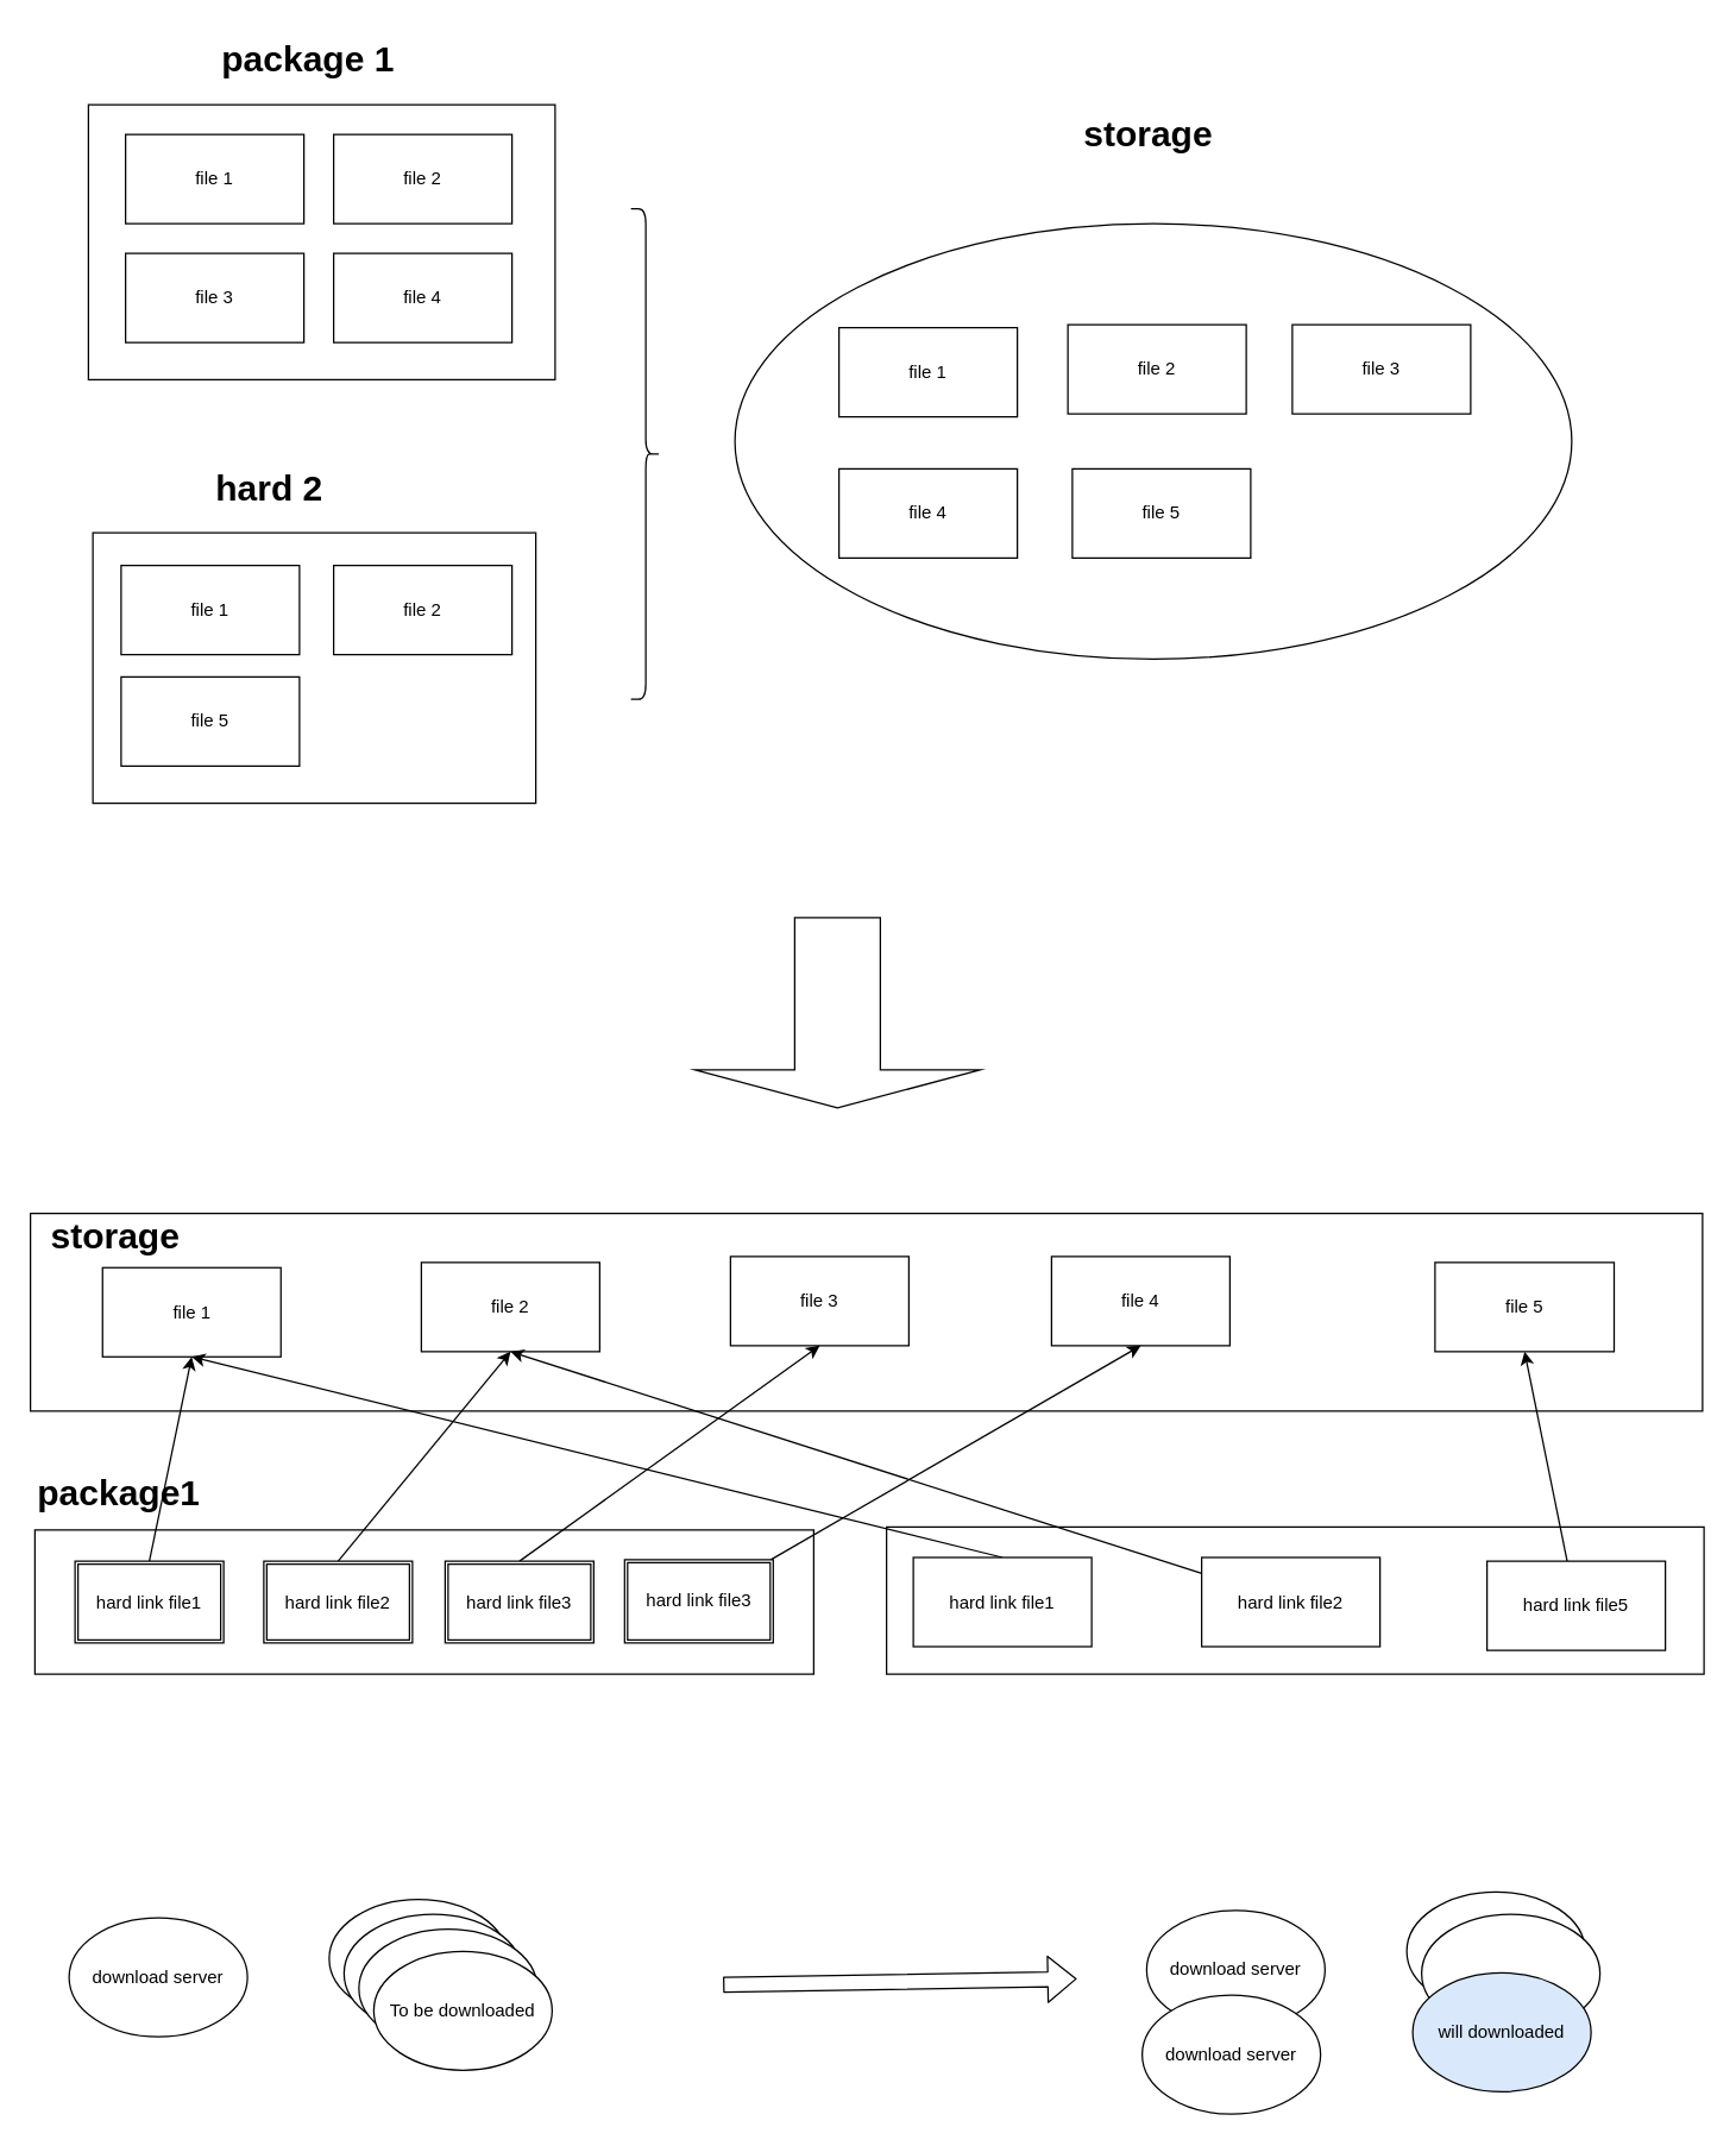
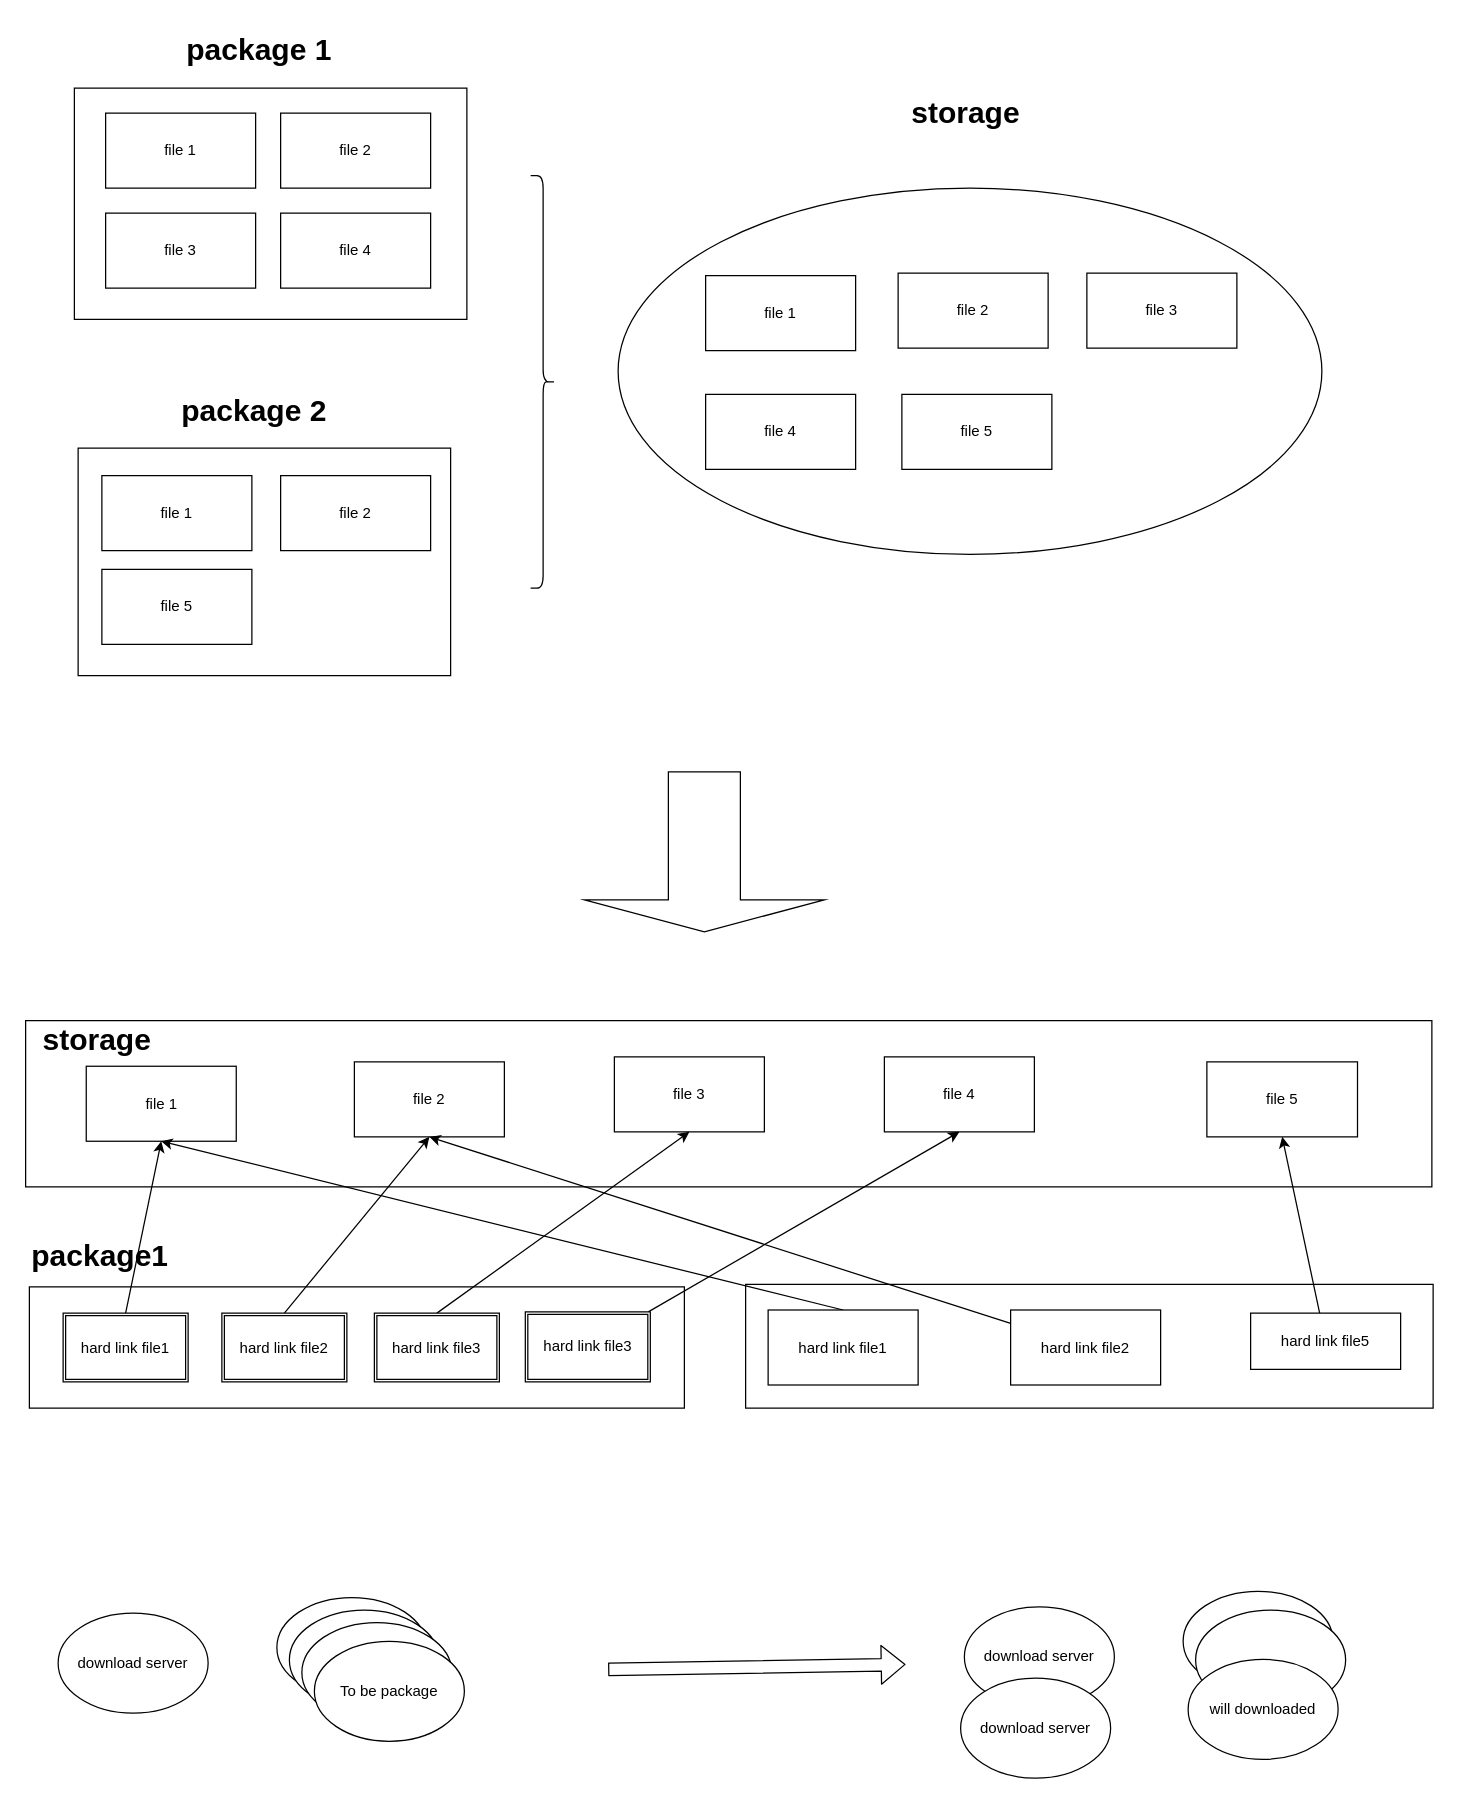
- <mxCell id="13" value="&lt;h1&gt;hard 2&lt;/h1&gt;" style="text;html=1;strokeColor=none;fillColor=none;spacing=5;spacingTop=-20;whiteSpace=wrap;overflow=hidden;rounded=0;" vertex="1" parent="1"><mxGeometry x="139.5" y="309" width="140" height="40" as="geometry" /></mxCell>
+ <mxCell id="13" value="&lt;h1&gt;package 2&lt;/h1&gt;" style="text;html=1;strokeColor=none;fillColor=none;spacing=5;spacingTop=-20;whiteSpace=wrap;overflow=hidden;rounded=0;" vertex="1" parent="1"><mxGeometry x="139.5" y="309" width="140" height="40" as="geometry" /></mxCell>
- <mxCell id="45" value="hard link file5" style="rounded=0;whiteSpace=wrap;html=1;" vertex="1" parent="1"><mxGeometry x="1000" y="1050" width="120" height="60" as="geometry" /></mxCell>
+ <mxCell id="45" value="hard link file5" style="rounded=0;whiteSpace=wrap;html=1;" vertex="1" parent="1"><mxGeometry x="1000" y="1050" width="120" height="45" as="geometry" /></mxCell>
- <mxCell id="50" value="To be downloaded" style="ellipse;whiteSpace=wrap;html=1;" vertex="1" parent="1"><mxGeometry x="251" y="1312.5" width="120" height="80" as="geometry" /></mxCell>
+ <mxCell id="50" value="To be package" style="ellipse;whiteSpace=wrap;html=1;" vertex="1" parent="1"><mxGeometry x="251" y="1312.5" width="120" height="80" as="geometry" /></mxCell>
- <mxCell id="55" value="will downloaded" style="ellipse;whiteSpace=wrap;html=1;fillColor=#dae8fc;" vertex="1" parent="1"><mxGeometry x="950" y="1327" width="120" height="80" as="geometry" /></mxCell>
+ <mxCell id="55" value="will downloaded" style="ellipse;whiteSpace=wrap;html=1;" vertex="1" parent="1"><mxGeometry x="950" y="1327" width="120" height="80" as="geometry" /></mxCell>
